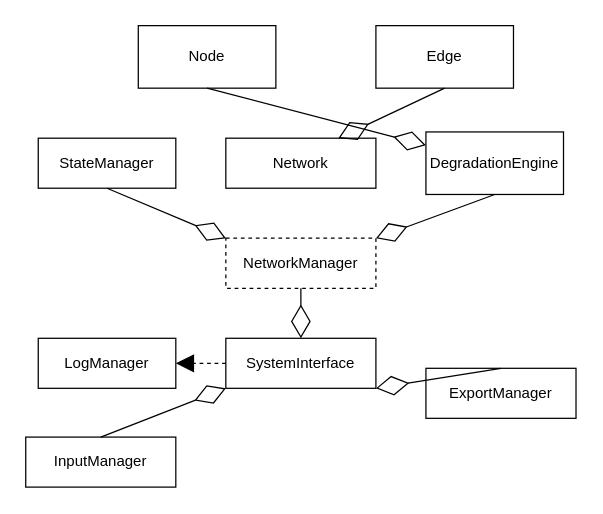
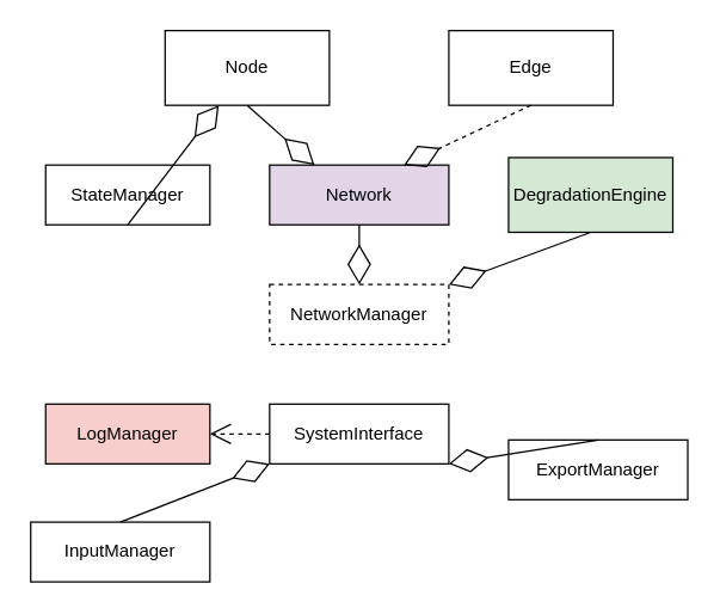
- <mxCell id="9" value="" style="endArrow=diamondThin;endFill=0;endSize=24;html=1;rounded=0;entryX=0.75;entryY=0;entryDx=0;entryDy=0;exitX=0.5;exitY=1;exitDx=0;exitDy=0;" parent="1" source="4" target="2" edge="1"><mxGeometry width="160" relative="1" as="geometry"><mxPoint x="665" y="280" as="sourcePoint" /><mxPoint x="675" y="350" as="targetPoint" /></mxGeometry></mxCell>
+ <mxCell id="9" value="" style="endArrow=diamondThin;endFill=0;endSize=24;html=1;rounded=0;entryX=0.75;entryY=0;entryDx=0;entryDy=0;exitX=0.5;exitY=1;exitDx=0;exitDy=0;dashed=1;" parent="1" source="4" target="2" edge="1"><mxGeometry width="160" relative="1" as="geometry"><mxPoint x="665" y="280" as="sourcePoint" /><mxPoint x="675" y="350" as="targetPoint" /></mxGeometry></mxCell>
- <mxCell id="8" value="" style="endArrow=diamondThin;endFill=0;endSize=24;html=1;rounded=0;exitX=0.5;exitY=1;exitDx=0;exitDy=0;" parent="1" source="3" target="12" edge="1"><mxGeometry width="160" relative="1" as="geometry"><mxPoint x="620" y="400" as="sourcePoint" /><mxPoint x="570" y="440" as="targetPoint" /></mxGeometry></mxCell>
+ <mxCell id="8" value="" style="endArrow=diamondThin;endFill=0;endSize=24;html=1;rounded=0;entryX=0.25;entryY=0;entryDx=0;entryDy=0;exitX=0.5;exitY=1;exitDx=0;exitDy=0;" parent="1" source="3" target="2" edge="1"><mxGeometry width="160" relative="1" as="geometry"><mxPoint x="620" y="400" as="sourcePoint" /><mxPoint x="570" y="440" as="targetPoint" /></mxGeometry></mxCell>
- <mxCell id="2" value="Network" style="html=1;whiteSpace=wrap;" parent="1" vertex="1"><mxGeometry x="180" y="110" width="120" height="40" as="geometry" /></mxCell>
+ <mxCell id="2" value="Network" style="html=1;whiteSpace=wrap;fillColor=#e1d5e7;" parent="1" vertex="1"><mxGeometry x="180" y="110" width="120" height="40" as="geometry" /></mxCell>
- <mxCell id="12" value="DegradationEngine" style="html=1;whiteSpace=wrap;" parent="1" vertex="1"><mxGeometry x="340" y="105" width="110" height="50" as="geometry" /></mxCell>
+ <mxCell id="12" value="DegradationEngine" style="html=1;whiteSpace=wrap;fillColor=#d5e8d4;" parent="1" vertex="1"><mxGeometry x="340" y="105" width="110" height="50" as="geometry" /></mxCell>
+ <mxCell id="7" value="" style="endArrow=diamondThin;endFill=0;endSize=24;html=1;rounded=0;entryX=0.5;entryY=0;entryDx=0;entryDy=0;exitX=0.5;exitY=1;exitDx=0;exitDy=0;" parent="1" source="2" target="5" edge="1"><mxGeometry width="160" relative="1" as="geometry"><mxPoint x="460" y="590" as="sourcePoint" /><mxPoint x="620" y="590" as="targetPoint" /></mxGeometry></mxCell>
- <mxCell id="11" value="" style="endArrow=diamondThin;endFill=0;endSize=24;html=1;rounded=0;entryX=0;entryY=0;entryDx=0;entryDy=0;exitX=0.5;exitY=1;exitDx=0;exitDy=0;" parent="1" source="10" target="5" edge="1"><mxGeometry width="160" relative="1" as="geometry"><mxPoint x="620" y="400" as="sourcePoint" /><mxPoint x="570" y="440" as="targetPoint" /></mxGeometry></mxCell>
+ <mxCell id="11" value="" style="endArrow=diamondThin;endFill=0;endSize=24;html=1;rounded=0;exitX=0.5;exitY=1;exitDx=0;exitDy=0;" parent="1" source="10" target="3" edge="1"><mxGeometry width="160" relative="1" as="geometry"><mxPoint x="620" y="400" as="sourcePoint" /><mxPoint x="570" y="440" as="targetPoint" /></mxGeometry></mxCell>
- <mxCell id="20" value="" style="endArrow=diamondThin;endFill=0;endSize=24;html=1;rounded=0;entryX=0.5;entryY=0;entryDx=0;entryDy=0;exitX=0.5;exitY=1;exitDx=0;exitDy=0;" edge="1" parent="1" source="5" target="6"><mxGeometry width="160" relative="1" as="geometry"><mxPoint x="300" y="240" as="sourcePoint" /><mxPoint x="310" y="400" as="targetPoint" /></mxGeometry></mxCell>
- <mxCell id="18" value="LogManager" style="html=1;whiteSpace=wrap;" parent="1" vertex="1"><mxGeometry x="30" width="110" height="40" as="geometry" y="270" /></mxCell>
+ <mxCell id="18" value="LogManager" style="html=1;whiteSpace=wrap;fillColor=#f8cecc;" parent="1" vertex="1"><mxGeometry x="30" width="110" height="40" as="geometry" y="270" /></mxCell>
- <mxCell id="19" value="" style="endArrow=block;endSize=12;dashed=1;html=1;rounded=0;exitX=0;exitY=0.5;exitDx=0;exitDy=0;entryX=1;entryY=0.5;entryDx=0;entryDy=0;" parent="1" source="6" target="18" edge="1"><mxGeometry width="160" relative="1" as="geometry"><mxPoint x="220" y="240" as="sourcePoint" /><mxPoint x="222" y="281" as="targetPoint" /></mxGeometry></mxCell>
+ <mxCell id="19" value="" style="endArrow=open;endSize=12;dashed=1;html=1;rounded=0;exitX=0;exitY=0.5;exitDx=0;exitDy=0;entryX=1;entryY=0.5;entryDx=0;entryDy=0;" parent="1" source="6" target="18" edge="1"><mxGeometry width="160" relative="1" as="geometry"><mxPoint x="220" y="240" as="sourcePoint" /><mxPoint x="222" y="281" as="targetPoint" /></mxGeometry></mxCell>
